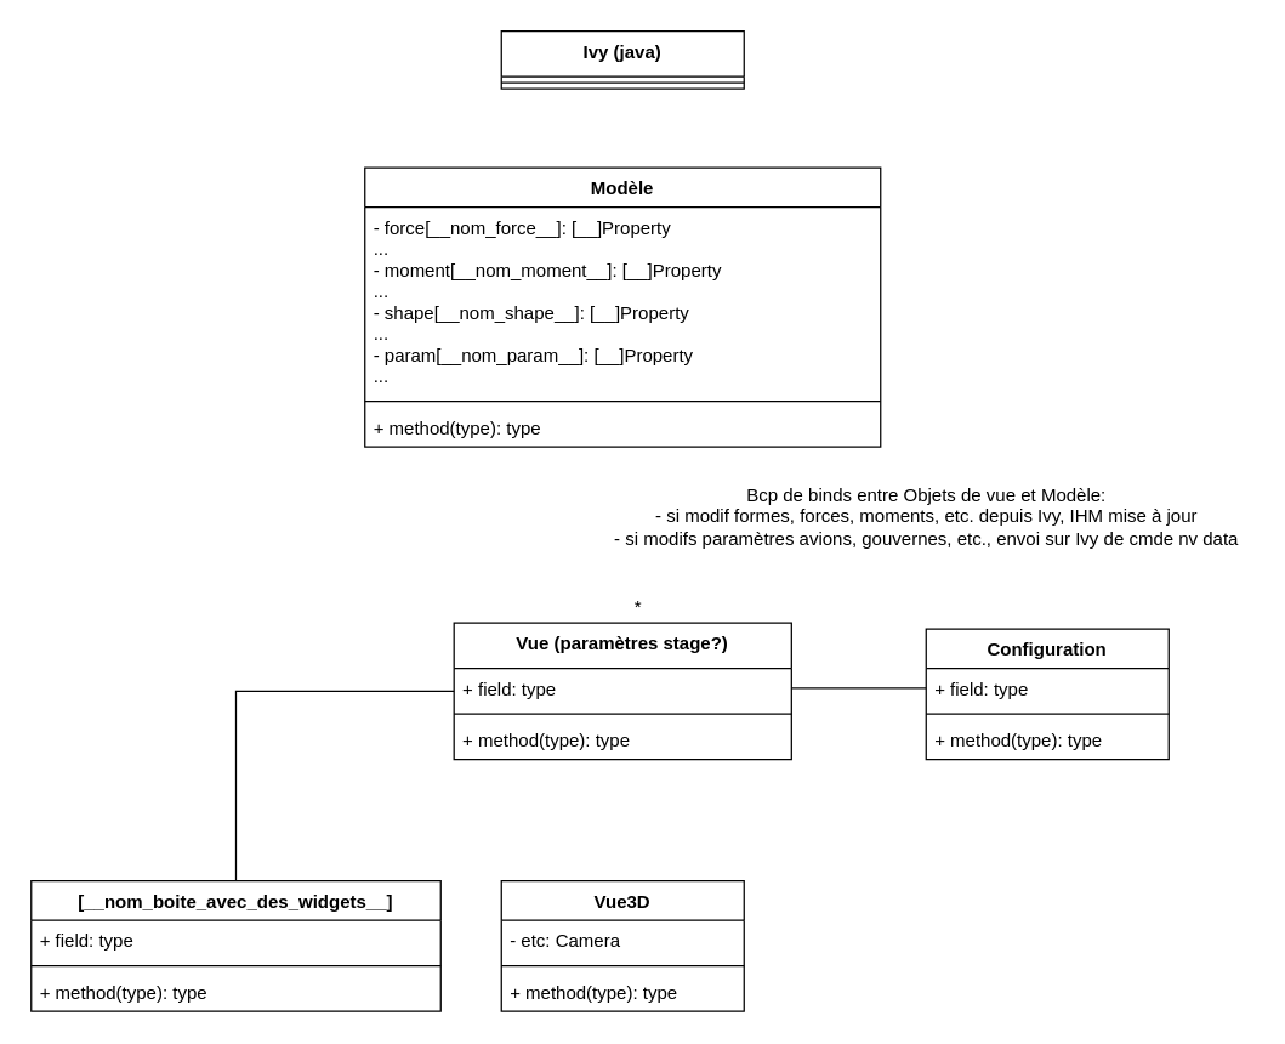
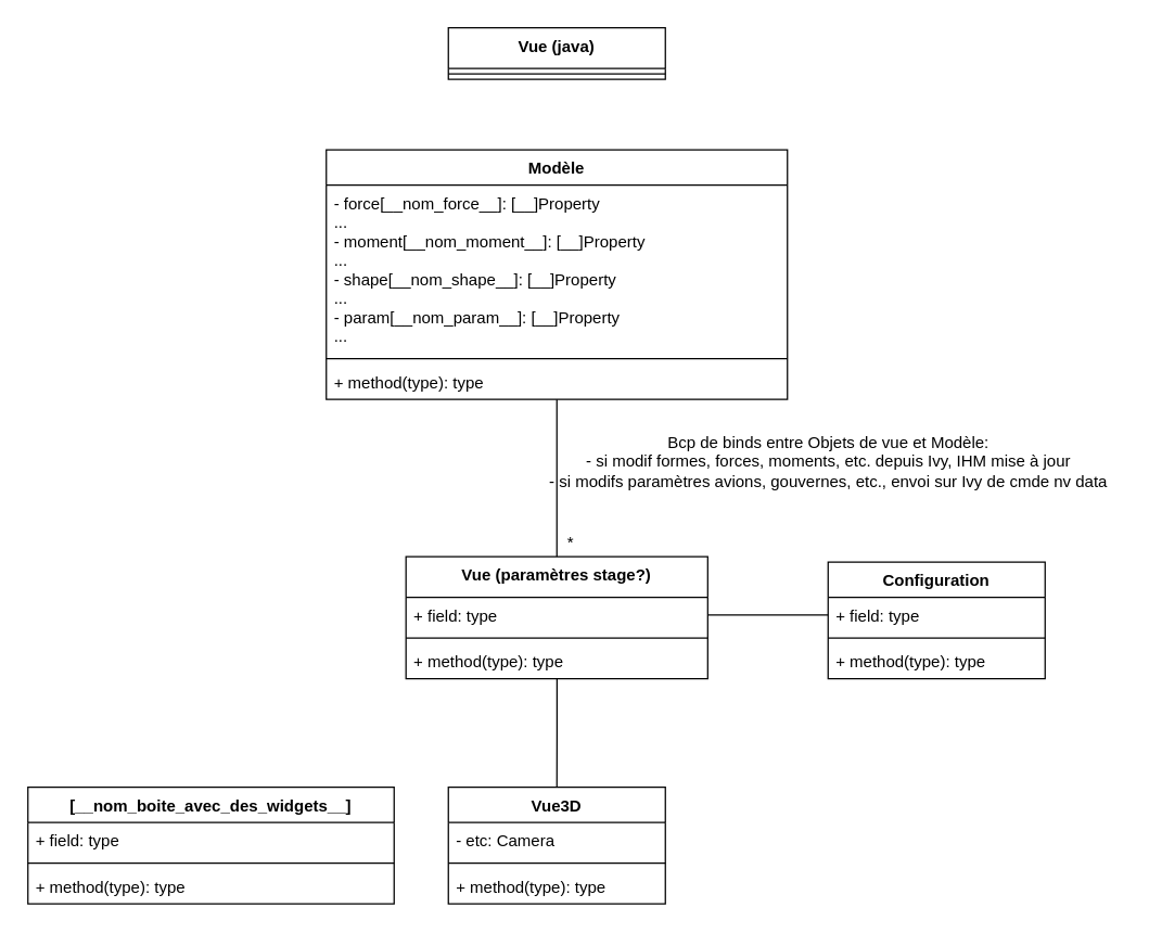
- <mxCell id="7" value="Ivy (java)" style="swimlane;fontStyle=1;align=center;verticalAlign=top;childLayout=stackLayout;horizontal=1;startSize=30;horizontalStack=0;resizeParent=1;resizeParentMax=0;resizeLast=0;collapsible=1;marginBottom=0;" parent="1" vertex="1"><mxGeometry x="330" y="20" width="160" height="38" as="geometry" /></mxCell>
+ <mxCell id="7" value="Vue (java)" style="swimlane;fontStyle=1;align=center;verticalAlign=top;childLayout=stackLayout;horizontal=1;startSize=30;horizontalStack=0;resizeParent=1;resizeParentMax=0;resizeLast=0;collapsible=1;marginBottom=0;" parent="1" vertex="1"><mxGeometry x="330" y="20" width="160" height="38" as="geometry" /></mxCell>
+ <mxCell id="2" style="edgeStyle=orthogonalEdgeStyle;rounded=0;orthogonalLoop=1;jettySize=auto;html=1;entryX=0.5;entryY=0;entryDx=0;entryDy=0;endArrow=none;endFill=0;" parent="1" source="3" target="11" edge="1"><mxGeometry relative="1" as="geometry" /></mxCell>
- <mxCell id="10" style="edgeStyle=orthogonalEdgeStyle;rounded=0;orthogonalLoop=1;jettySize=auto;html=1;entryX=0.5;entryY=0;entryDx=0;entryDy=0;endArrow=none;endFill=0;" parent="1" source="11" target="15" edge="1"><mxGeometry relative="1" as="geometry" /></mxCell>
+ <mxCell id="9" style="edgeStyle=orthogonalEdgeStyle;rounded=0;orthogonalLoop=1;jettySize=auto;html=1;entryX=0.5;entryY=0;entryDx=0;entryDy=0;endArrow=none;endFill=0;" parent="1" source="11" target="19" edge="1"><mxGeometry relative="1" as="geometry" /></mxCell>
